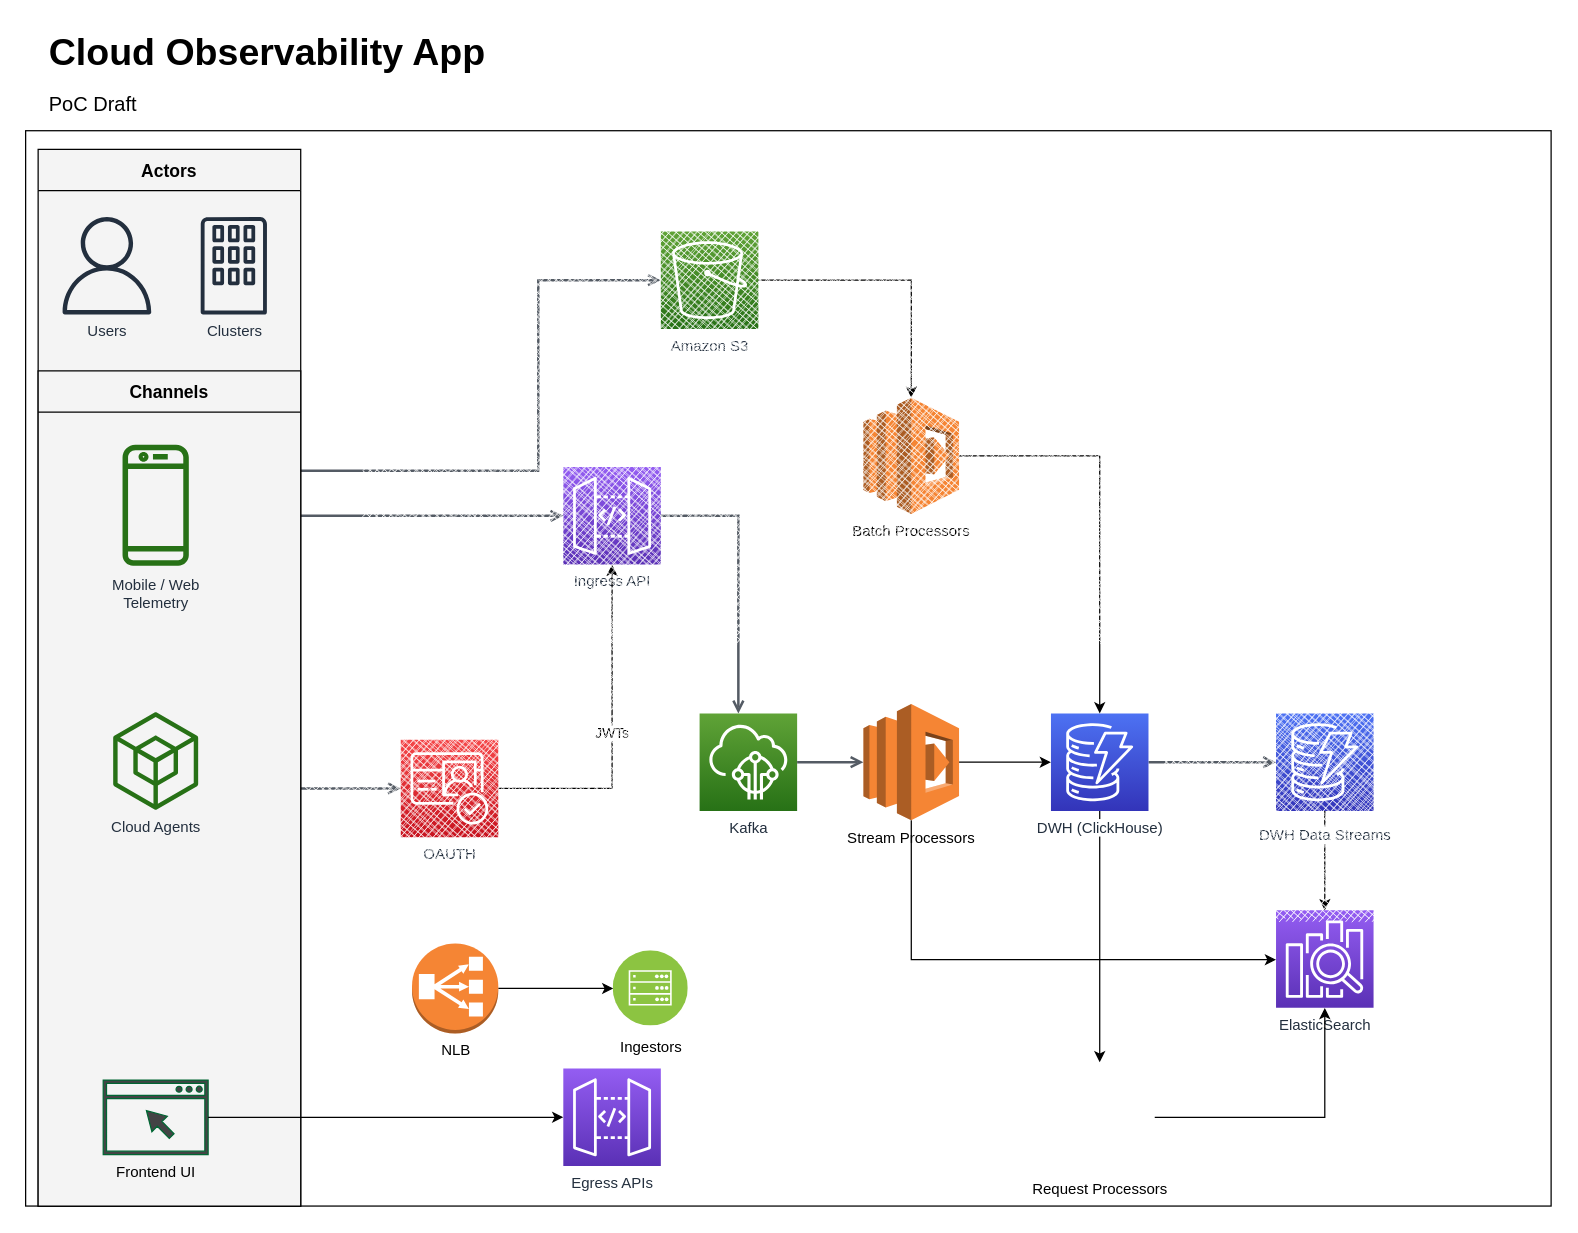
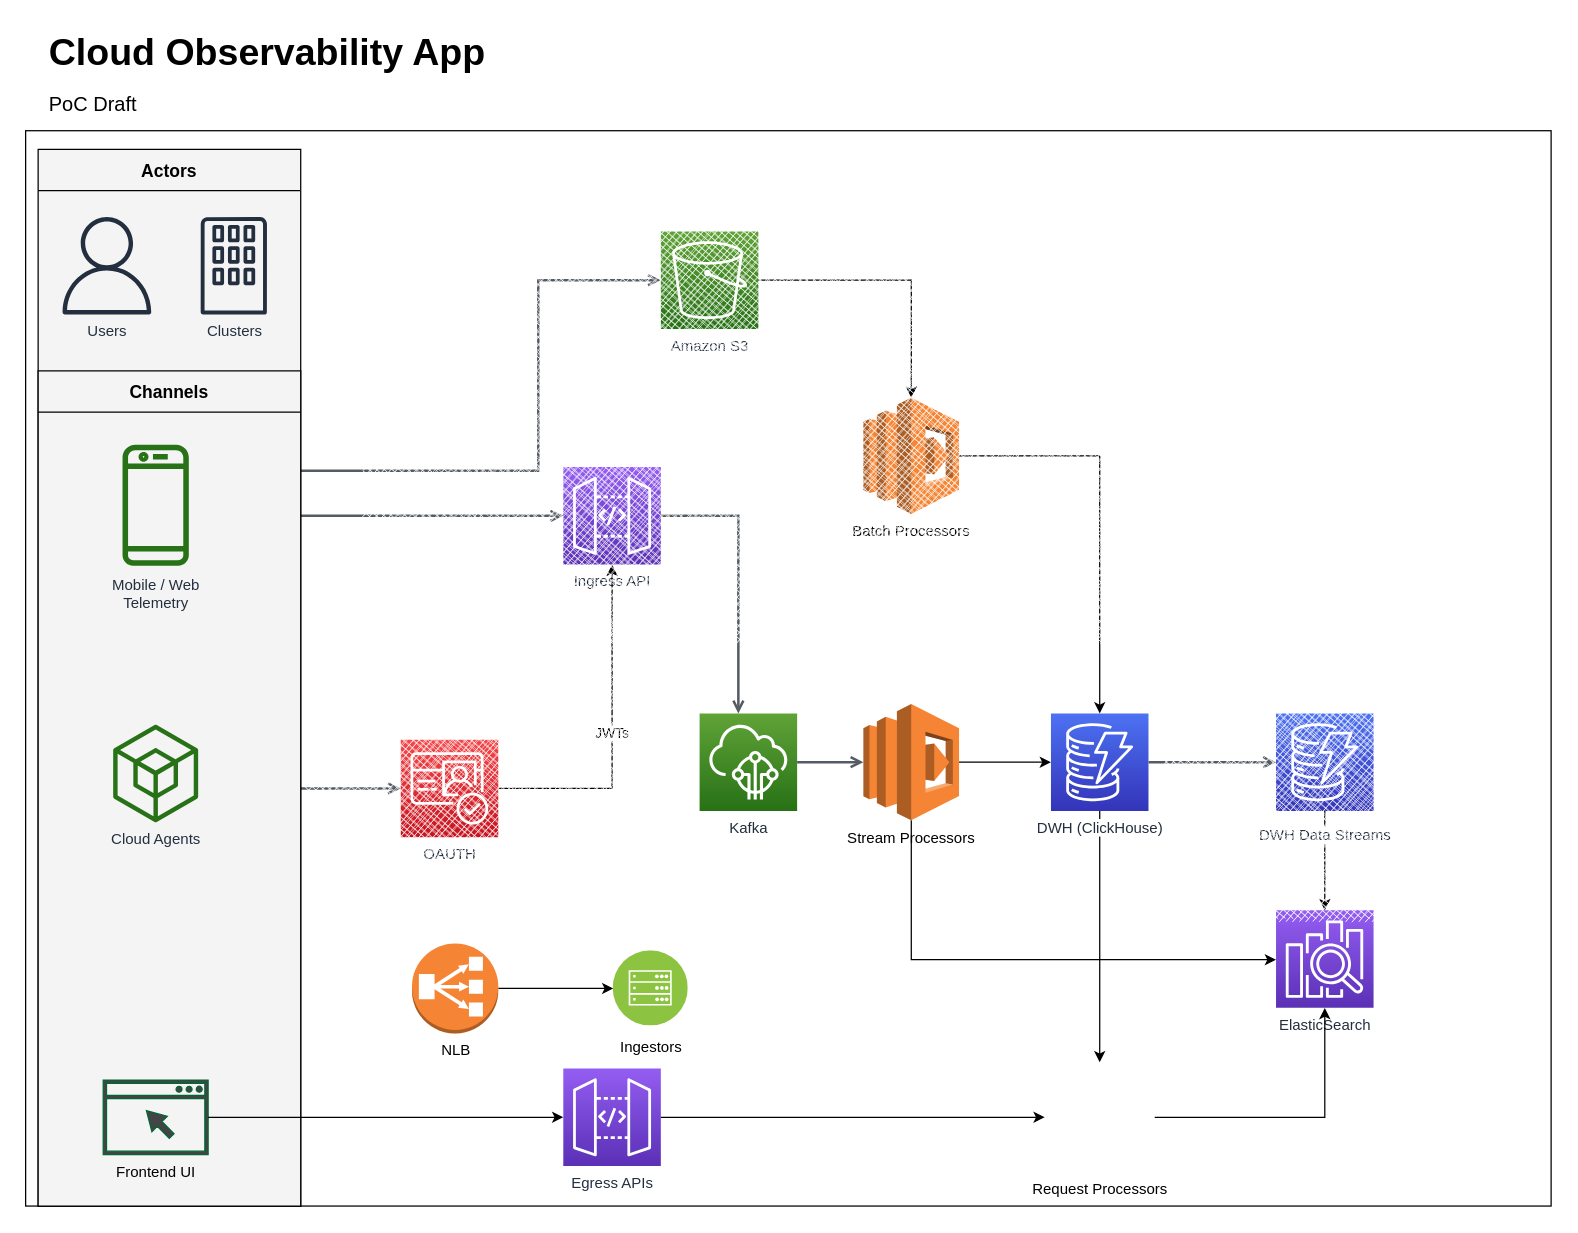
- <mxCell id="16" value="Cloud Agents" style="outlineConnect=0;fontColor=#232F3E;gradientColor=none;fillColor=#277116;strokeColor=none;dashed=0;verticalLabelPosition=bottom;verticalAlign=top;align=center;html=1;fontSize=12;fontStyle=0;aspect=fixed;pointerEvents=1;shape=mxgraph.aws4.external_sdk;labelBackgroundColor=none;" parent="14" vertex="1"><mxGeometry x="60" y="273" width="68" height="78" as="geometry" /></mxCell>
+ <mxCell id="16" value="Cloud Agents" style="outlineConnect=0;fontColor=#232F3E;gradientColor=none;fillColor=#277116;strokeColor=none;dashed=0;verticalLabelPosition=bottom;verticalAlign=top;align=center;html=1;fontSize=12;fontStyle=0;aspect=fixed;pointerEvents=1;shape=mxgraph.aws4.external_sdk;labelBackgroundColor=none;" parent="14" vertex="1"><mxGeometry x="60" y="283" width="68" height="78" as="geometry" /></mxCell>
+ <mxCell id="40" style="edgeStyle=orthogonalEdgeStyle;rounded=0;orthogonalLoop=1;jettySize=auto;html=1;" edge="1" parent="1" source="37" target="39"><mxGeometry relative="1" as="geometry"><mxPoint x="528" y="893.059" as="sourcePoint" /><mxPoint x="1059" y="805.5" as="targetPoint" /></mxGeometry></mxCell>
